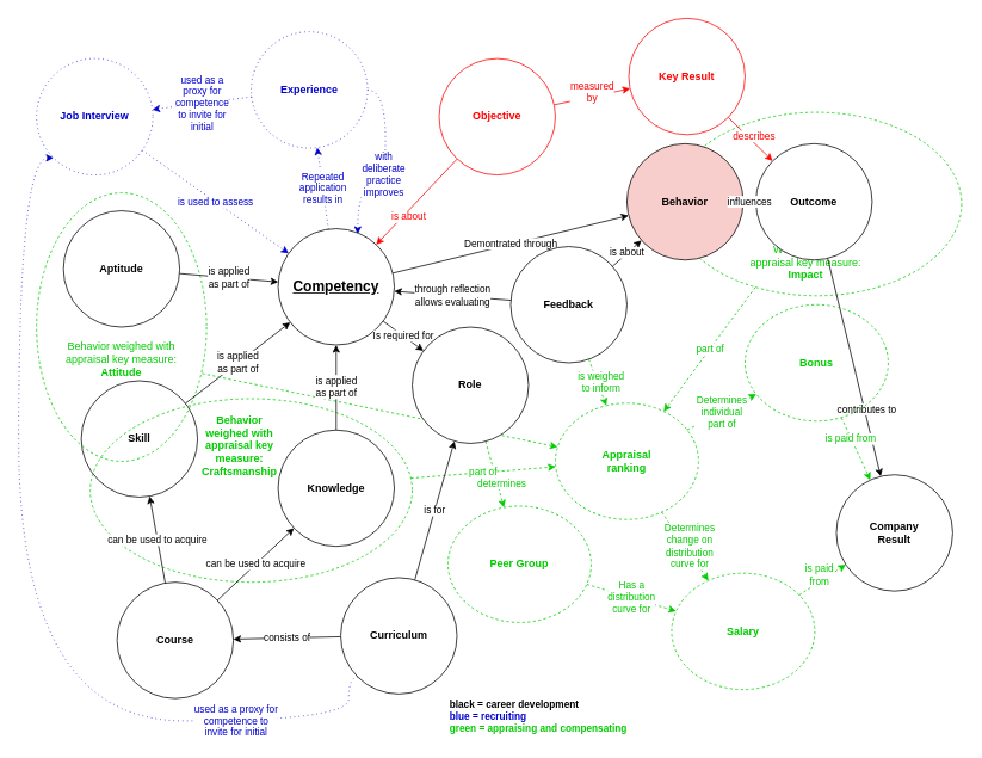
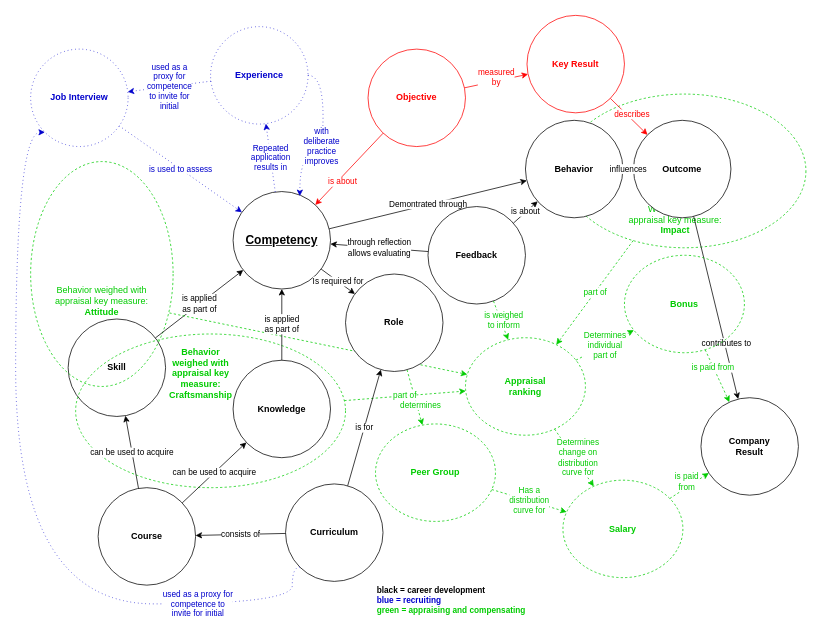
- <mxCell id="8" value="Behavior" style="ellipse;whiteSpace=wrap;html=1;aspect=fixed;fontStyle=1;fillColor=#f8cecc;" parent="1" vertex="1"><mxGeometry x="700" y="160" width="130" height="130" as="geometry" /></mxCell>
+ <mxCell id="8" value="Behavior" style="ellipse;whiteSpace=wrap;html=1;aspect=fixed;fontStyle=1" parent="1" vertex="1"><mxGeometry x="700" y="160" width="130" height="130" as="geometry" /></mxCell>
- <mxCell id="12" value="Aptitude" style="ellipse;whiteSpace=wrap;html=1;aspect=fixed;fontStyle=1" parent="1" vertex="1"><mxGeometry x="70" y="235" width="130" height="130" as="geometry" /></mxCell>
- <mxCell id="13" value="is applied&lt;br&gt;as part of" style="endArrow=classic;html=1;" parent="1" source="12" target="7" edge="1"><mxGeometry width="50" height="50" relative="1" as="geometry"><mxPoint x="250.962" y="444.038" as="sourcePoint" /><mxPoint x="339.038" y="355.962" as="targetPoint" /></mxGeometry></mxCell>
